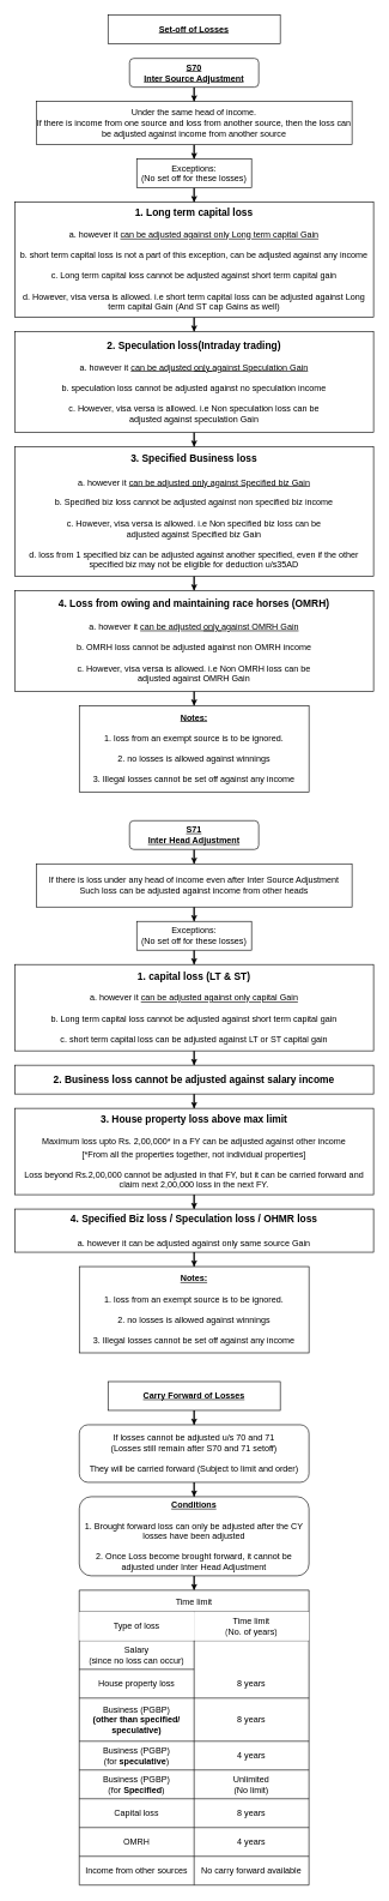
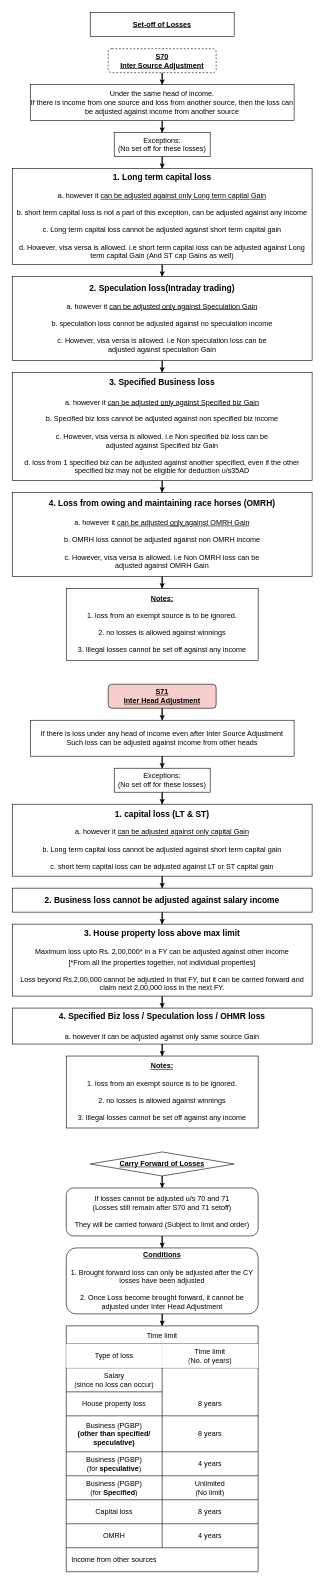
- <mxCell id="4" value="&lt;div&gt;S70 &lt;br&gt;&lt;/div&gt;&lt;div&gt;Inter Source Adjustment&lt;/div&gt;" style="rounded=1;whiteSpace=wrap;html=1;fontStyle=5" vertex="1" parent="1"><mxGeometry x="180" y="80" width="180" height="40" as="geometry" /></mxCell>
+ <mxCell id="4" value="&lt;div&gt;S70 &lt;br&gt;&lt;/div&gt;&lt;div&gt;Inter Source Adjustment&lt;/div&gt;" style="rounded=1;whiteSpace=wrap;html=1;fontStyle=5;dashed=1;" vertex="1" parent="1"><mxGeometry x="180" y="80" width="180" height="40" as="geometry" /></mxCell>
- <mxCell id="19" value="&lt;div&gt;S71&lt;br&gt;&lt;/div&gt;&lt;div&gt;Inter Head Adjustment&lt;/div&gt;" style="rounded=1;whiteSpace=wrap;html=1;fontStyle=5" vertex="1" parent="1"><mxGeometry x="180" y="1140" width="180" height="40" as="geometry" /></mxCell>
+ <mxCell id="19" value="&lt;div&gt;S71&lt;br&gt;&lt;/div&gt;&lt;div&gt;Inter Head Adjustment&lt;/div&gt;" style="rounded=1;whiteSpace=wrap;html=1;fontStyle=5;fillColor=#f8cecc;" vertex="1" parent="1"><mxGeometry x="180" y="1140" width="180" height="40" as="geometry" /></mxCell>
- <mxCell id="34" value="Carry Forward of Losses" style="rounded=0;whiteSpace=wrap;html=1;fontStyle=5" vertex="1" parent="1"><mxGeometry x="150" y="1920" width="240" height="40" as="geometry" /></mxCell>
+ <mxCell id="34" value="Carry Forward of Losses" style="rhombus;whiteSpace=wrap;html=1;fontStyle=5;" vertex="1" parent="1"><mxGeometry x="150" y="1920" width="240" height="40" as="geometry" /></mxCell>
- <mxCell id="65" value="No carry forward available" style="shape=partialRectangle;html=1;whiteSpace=wrap;connectable=0;overflow=hidden;fillColor=none;top=0;left=0;bottom=0;right=0;pointerEvents=1;" vertex="1" parent="63"><mxGeometry x="160" width="160" height="40" as="geometry" /></mxCell>
